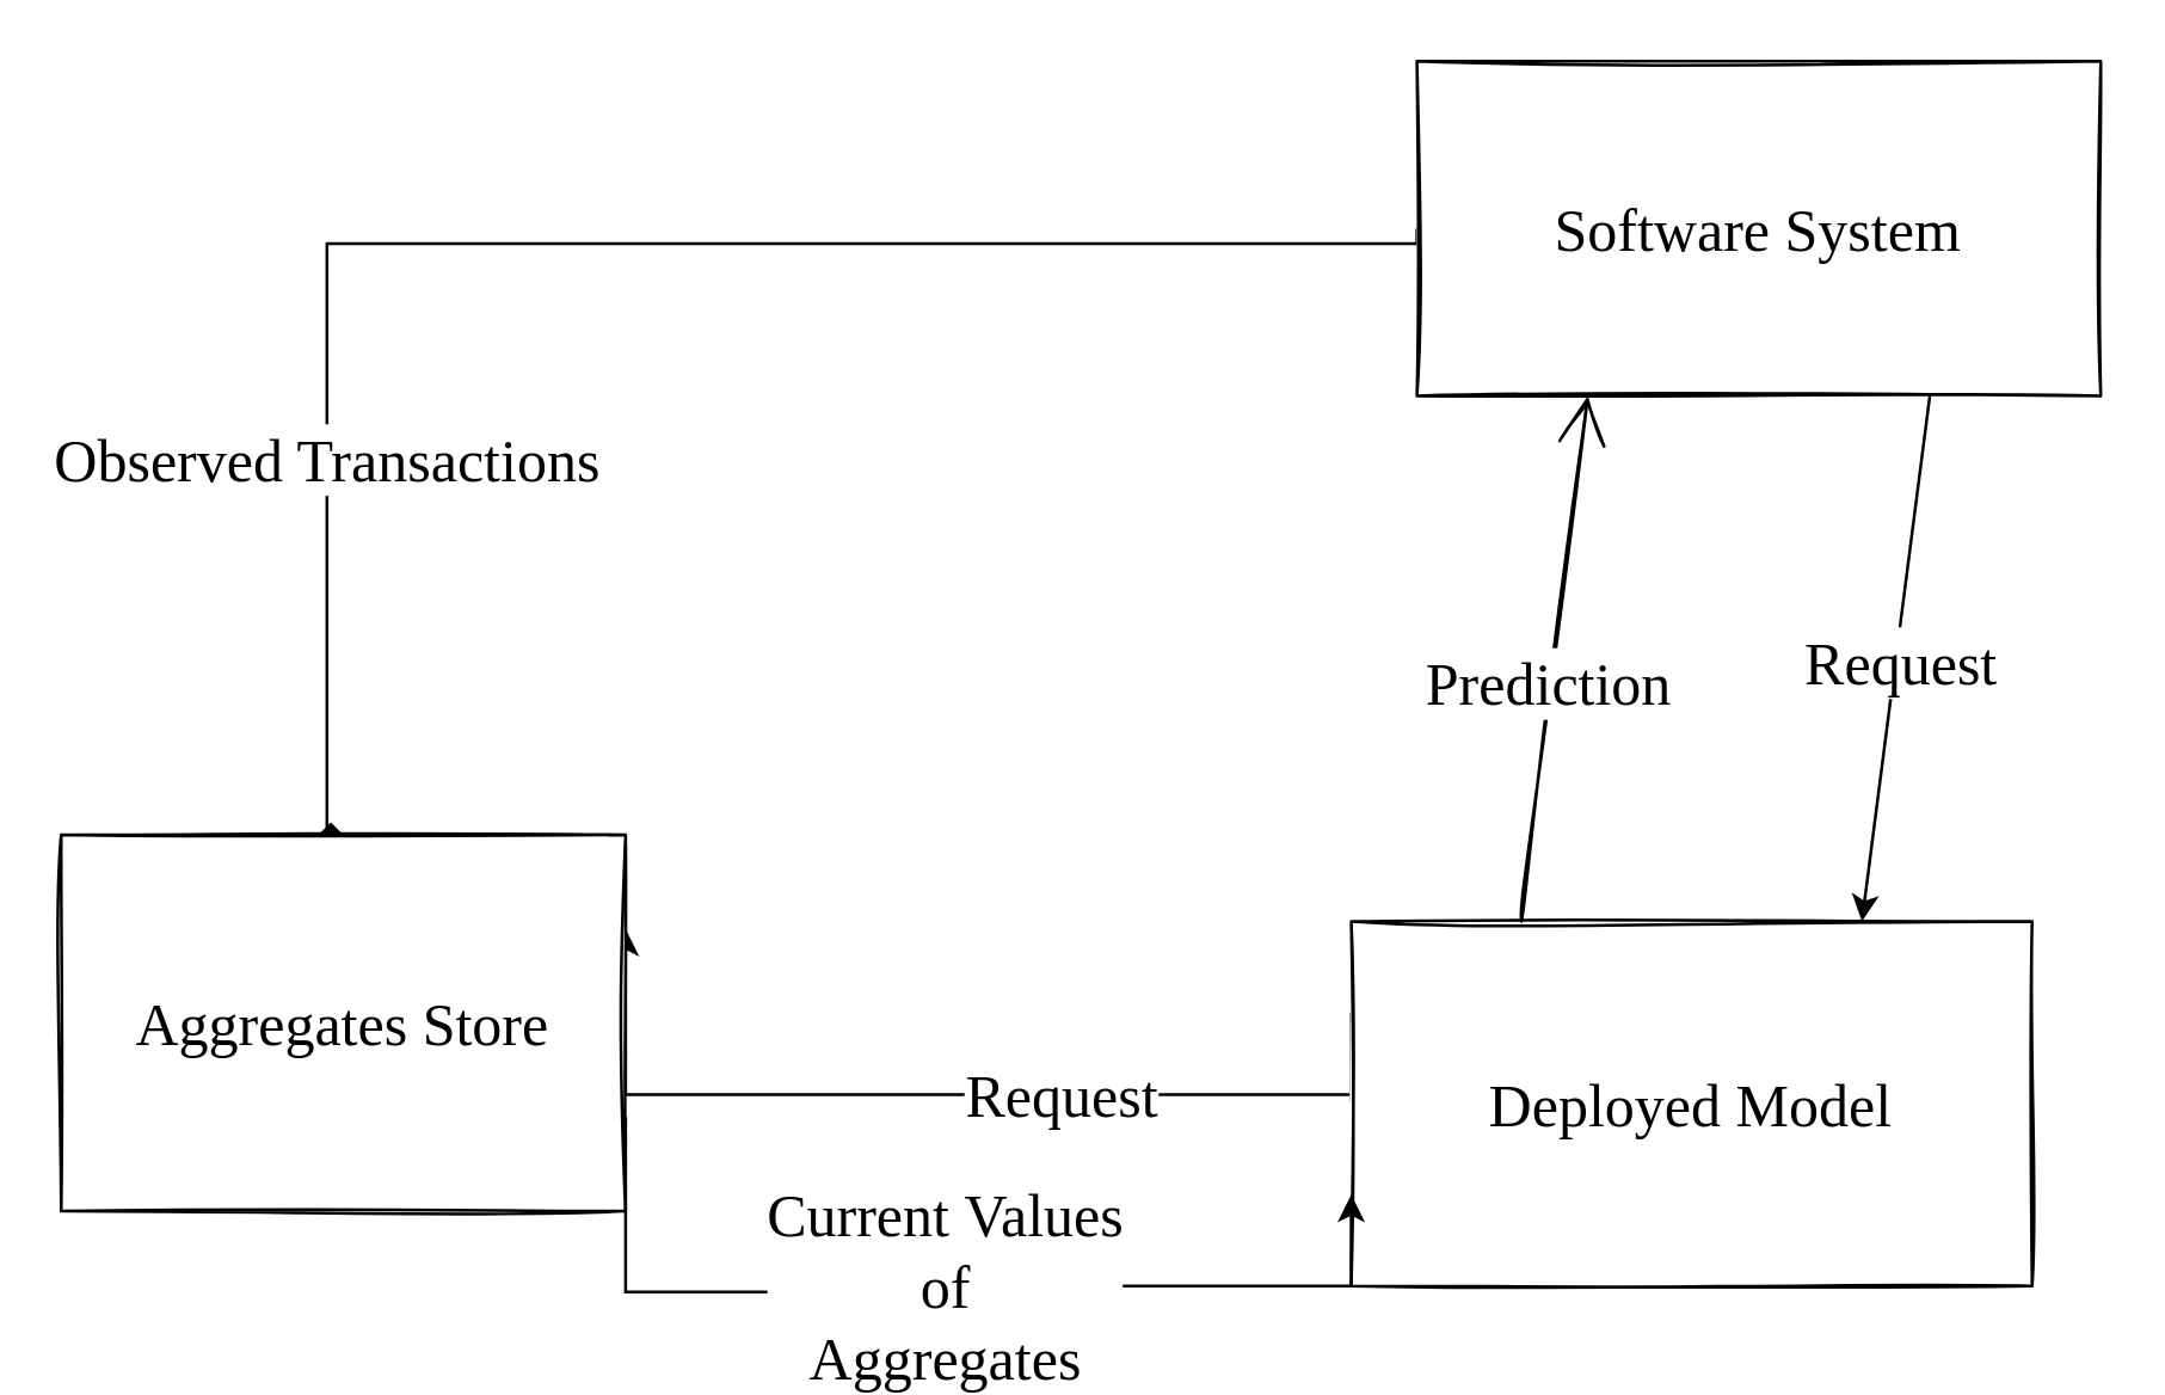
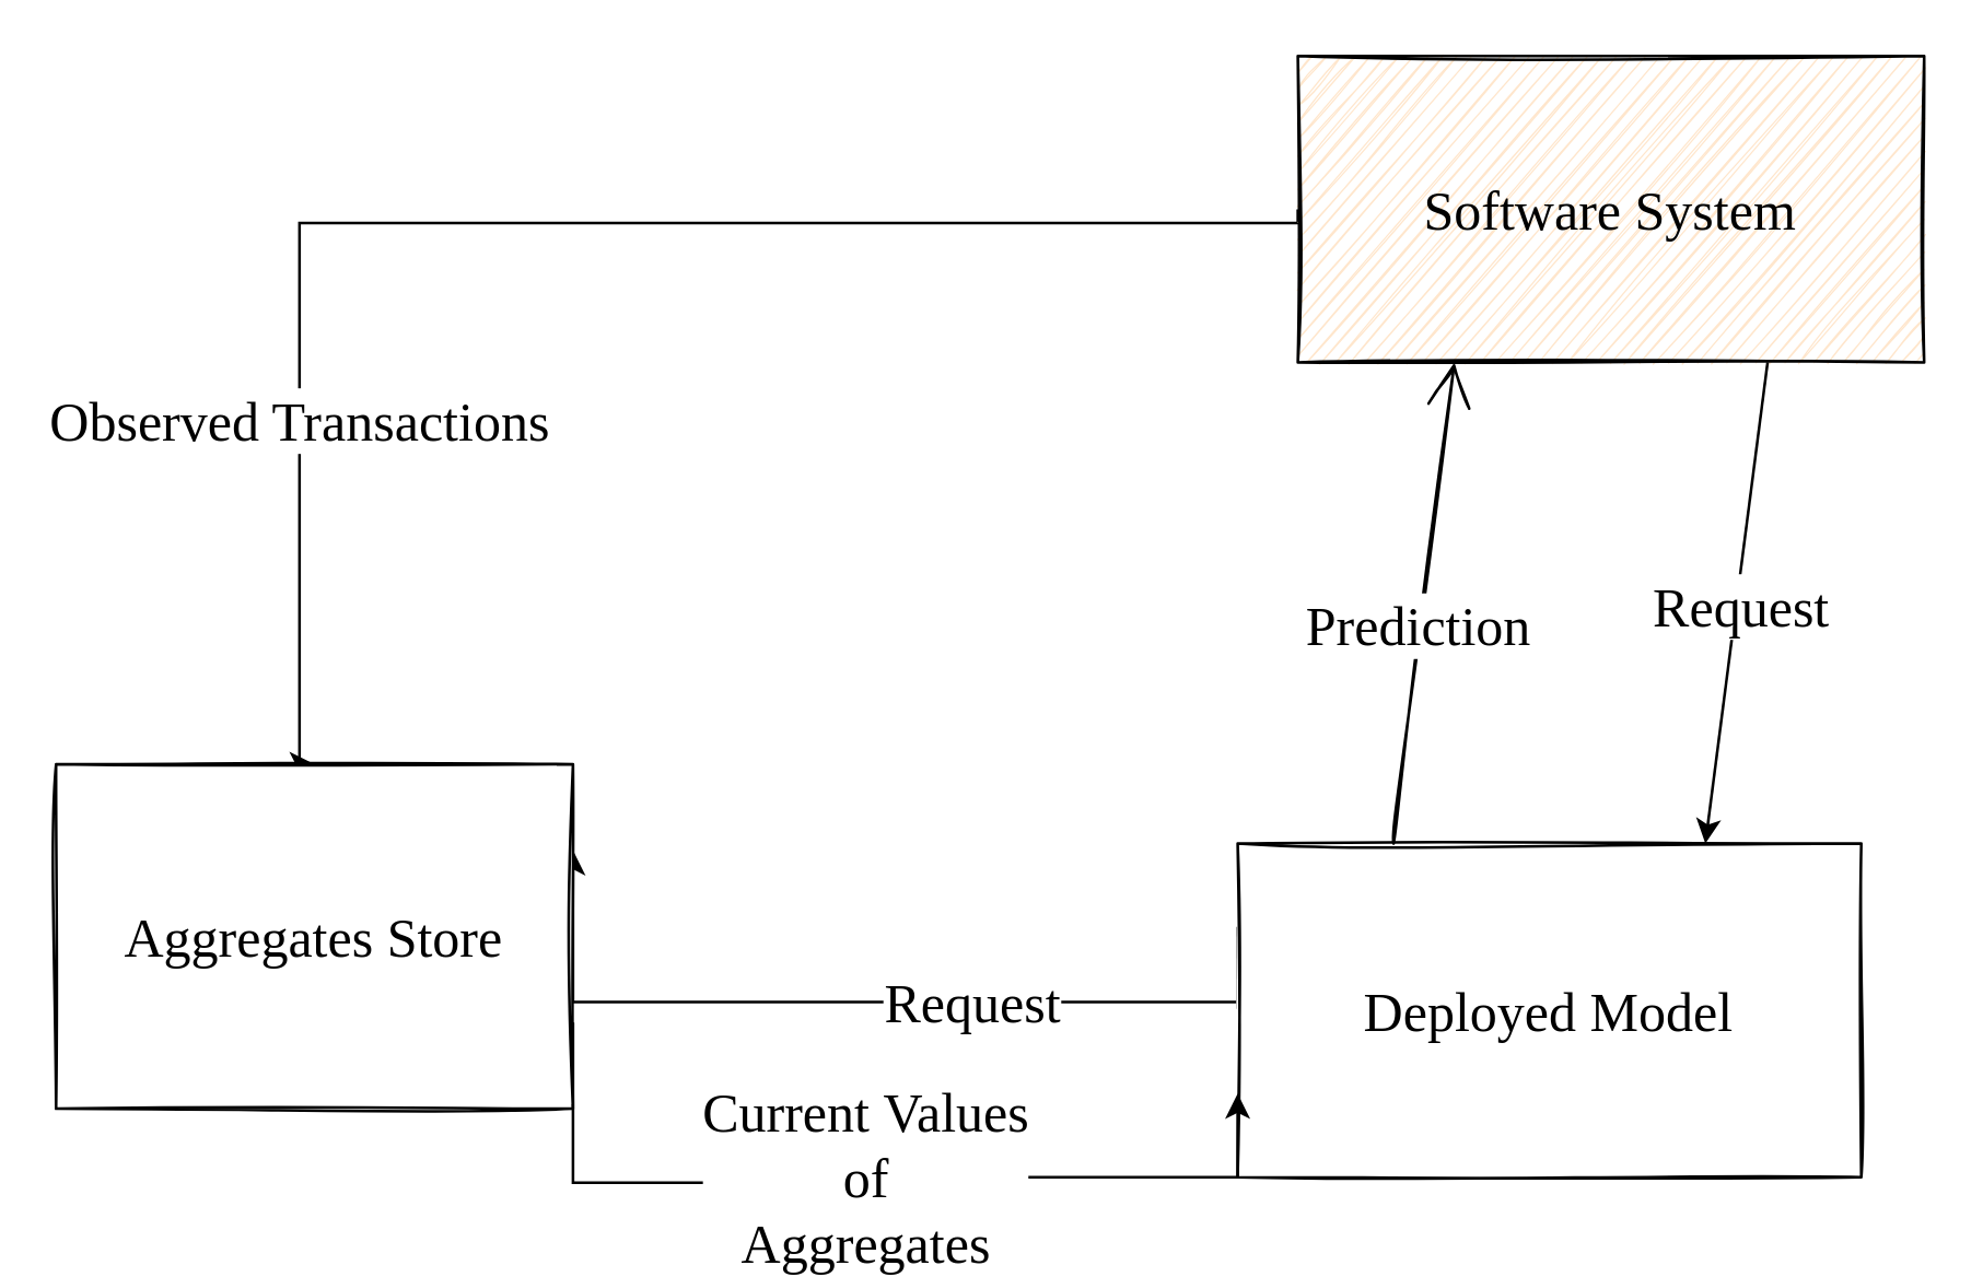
- <mxCell id="3" value="Software System" style="rounded=0;whiteSpace=wrap;html=1;sketch=1;hachureGap=4;pointerEvents=0;fontFamily=Architects Daughter;fontSource=https%3A%2F%2Ffonts.googleapis.com%2Fcss%3Ffamily%3DArchitects%2BDaughter;fontSize=20;" parent="1" vertex="1"><mxGeometry x="474" y="20" width="229" height="112" as="geometry" /></mxCell>
+ <mxCell id="3" value="Software System" style="rounded=0;whiteSpace=wrap;html=1;sketch=1;hachureGap=4;pointerEvents=0;fontFamily=Architects Daughter;fontSource=https%3A%2F%2Ffonts.googleapis.com%2Fcss%3Ffamily%3DArchitects%2BDaughter;fontSize=20;fillColor=#ffe6cc;" parent="1" vertex="1"><mxGeometry x="474" y="20" width="229" height="112" as="geometry" /></mxCell>
- <mxCell id="2" value="&lt;span style=&quot;font-family: &amp;#34;architects daughter&amp;#34; ; font-size: 20px&quot;&gt;Observed Transactions&lt;br&gt;&lt;/span&gt;" style="edgeStyle=orthogonalEdgeStyle;rounded=0;orthogonalLoop=1;jettySize=auto;html=1;entryX=0.5;entryY=0;entryDx=0;entryDy=0;exitX=0;exitY=0.5;exitDx=0;exitDy=0;endArrow=diamond;" edge="1" parent="1" source="3" target="11"><mxGeometry x="0.543" relative="1" as="geometry"><mxPoint x="109" y="68" as="sourcePoint" /><Array as="points"><mxPoint x="109" y="81" /></Array><mxPoint as="offset" /></mxGeometry></mxCell>
+ <mxCell id="2" value="&lt;span style=&quot;font-family: &amp;#34;architects daughter&amp;#34; ; font-size: 20px&quot;&gt;Observed Transactions&lt;br&gt;&lt;/span&gt;" style="edgeStyle=orthogonalEdgeStyle;rounded=0;orthogonalLoop=1;jettySize=auto;html=1;entryX=0.5;entryY=0;entryDx=0;entryDy=0;exitX=0;exitY=0.5;exitDx=0;exitDy=0;" edge="1" parent="1" source="3" target="11"><mxGeometry x="0.543" relative="1" as="geometry"><mxPoint x="109" y="68" as="sourcePoint" /><Array as="points"><mxPoint x="109" y="81" /></Array><mxPoint as="offset" /></mxGeometry></mxCell>
